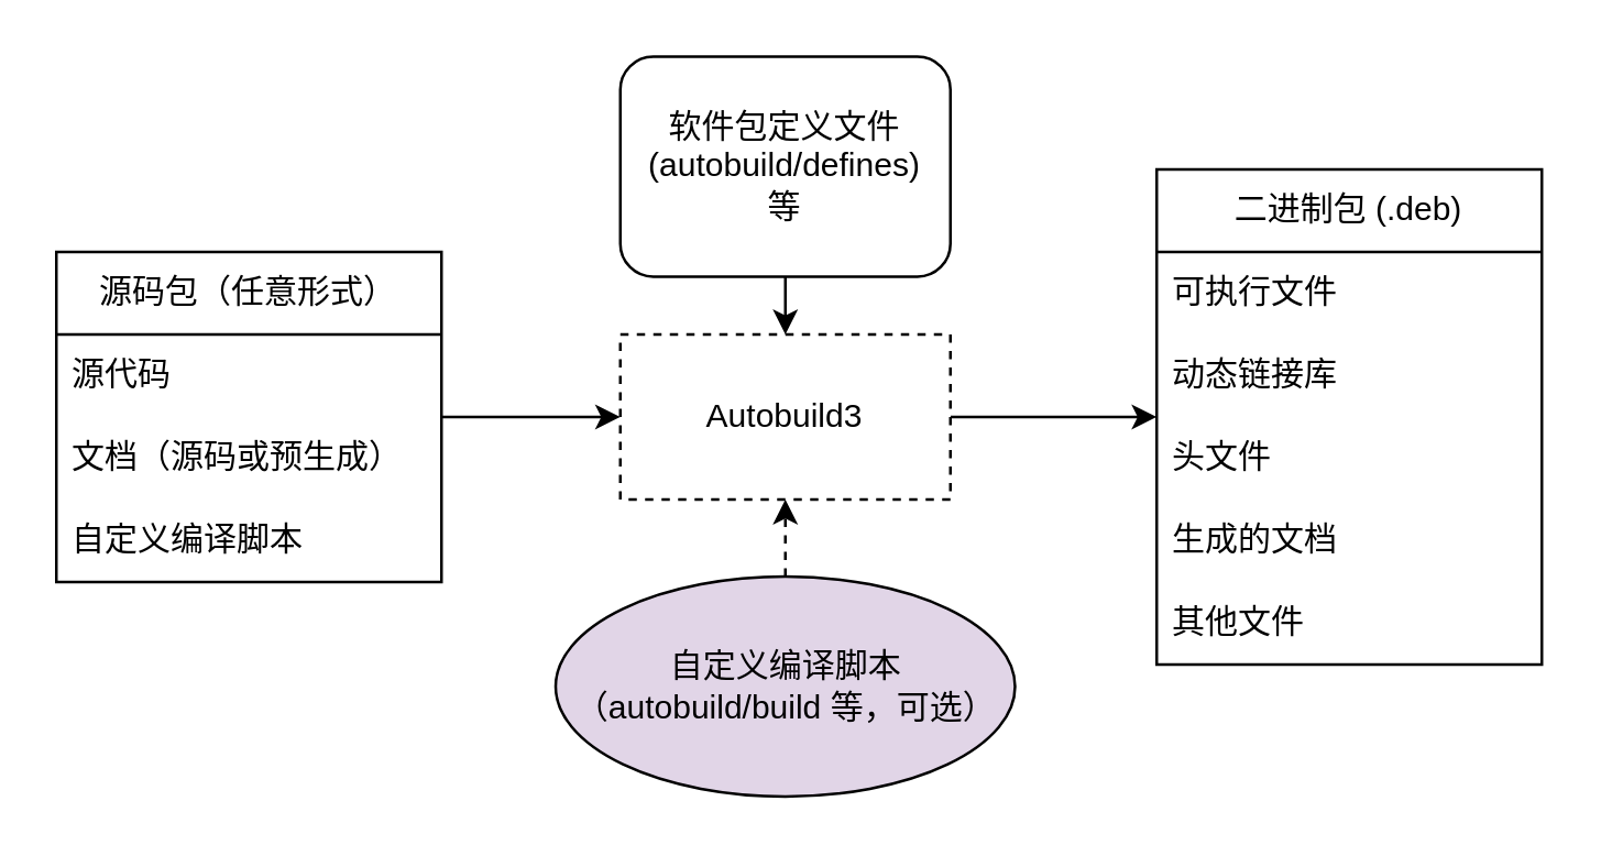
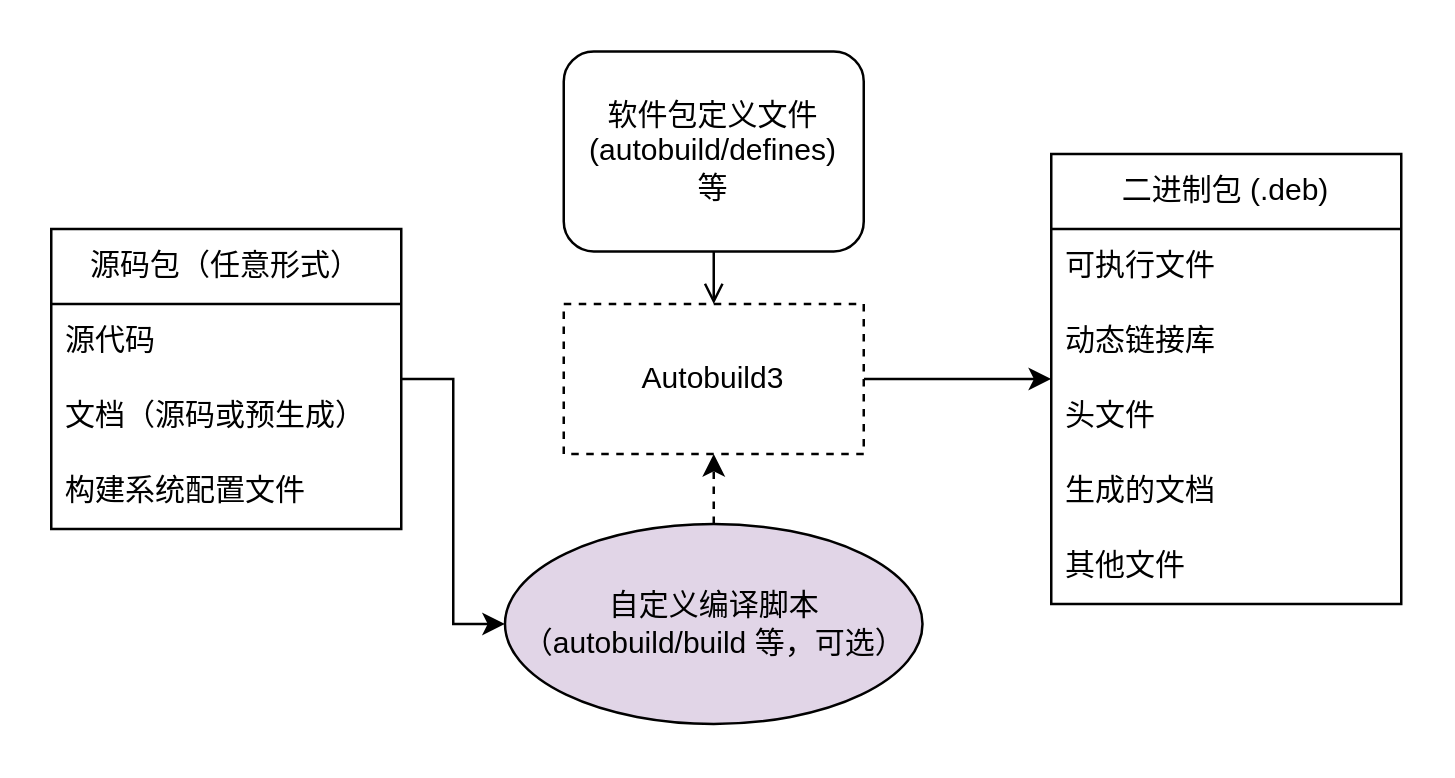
- <mxCell id="15" style="edgeStyle=orthogonalEdgeStyle;rounded=0;orthogonalLoop=1;jettySize=auto;html=1;exitX=0.5;exitY=1;exitDx=0;exitDy=0;entryX=0.5;entryY=0;entryDx=0;entryDy=0;" edge="1" parent="1" source="16" target="8"><mxGeometry relative="1" as="geometry" /></mxCell>
+ <mxCell id="15" style="edgeStyle=orthogonalEdgeStyle;rounded=0;orthogonalLoop=1;jettySize=auto;html=1;exitX=0.5;exitY=1;exitDx=0;exitDy=0;entryX=0.5;entryY=0;entryDx=0;entryDy=0;endArrow=open;" edge="1" parent="1" source="16" target="8"><mxGeometry relative="1" as="geometry" /></mxCell>
- <mxCell id="2" style="edgeStyle=orthogonalEdgeStyle;rounded=0;orthogonalLoop=1;jettySize=auto;html=1;entryX=0;entryY=0.5;entryDx=0;entryDy=0;" edge="1" parent="1" source="3" target="8"><mxGeometry relative="1" as="geometry" /></mxCell>
+ <mxCell id="2" style="edgeStyle=orthogonalEdgeStyle;rounded=0;orthogonalLoop=1;jettySize=auto;html=1;" edge="1" parent="1" source="3" target="18"><mxGeometry relative="1" as="geometry" /></mxCell>
- <mxCell id="6" value="自定义编译脚本" style="text;strokeColor=none;fillColor=none;align=left;verticalAlign=middle;spacingLeft=4;spacingRight=4;overflow=hidden;points=[[0,0.5],[1,0.5]];portConstraint=eastwest;rotatable=0;whiteSpace=wrap;html=1;" vertex="1" parent="3"><mxGeometry y="90" width="140" height="30" as="geometry" /></mxCell>
+ <mxCell id="6" value="构建系统配置文件" style="text;strokeColor=none;fillColor=none;align=left;verticalAlign=middle;spacingLeft=4;spacingRight=4;overflow=hidden;points=[[0,0.5],[1,0.5]];portConstraint=eastwest;rotatable=0;whiteSpace=wrap;html=1;" vertex="1" parent="3"><mxGeometry y="90" width="140" height="30" as="geometry" /></mxCell>
